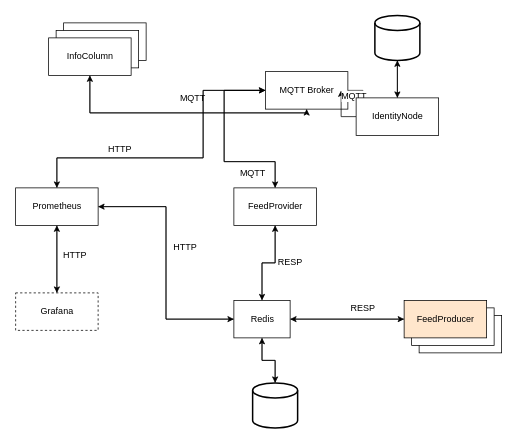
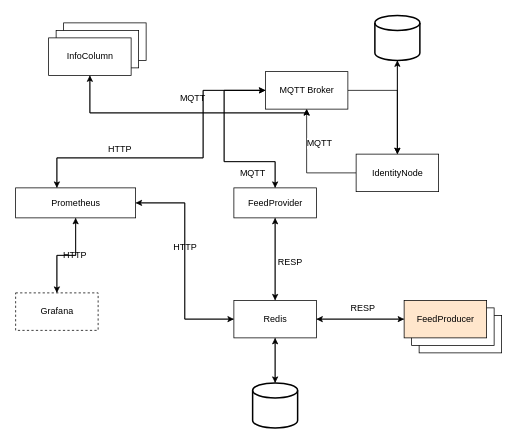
- <mxCell id="15" value="IdentityNode" style="html=1;" parent="1" vertex="1"><mxGeometry x="474" y="130" width="110" height="50" as="geometry" /></mxCell>
+ <mxCell id="15" value="IdentityNode" style="html=1;" parent="1" vertex="1"><mxGeometry x="474" y="205" width="110" height="50" as="geometry" /></mxCell>
- <mxCell id="32" value="Prometheus" style="html=1;" parent="1" vertex="1"><mxGeometry x="20" y="250" width="110" height="50" as="geometry" /></mxCell>
+ <mxCell id="32" value="Prometheus" style="html=1;" parent="1" vertex="1"><mxGeometry x="20" y="250" width="160" height="40" as="geometry" /></mxCell>
- <mxCell id="18" value="FeedProvider" style="html=1;" parent="1" vertex="1"><mxGeometry x="311" y="250" width="110" height="50" as="geometry" /></mxCell>
+ <mxCell id="18" value="FeedProvider" style="html=1;" parent="1" vertex="1"><mxGeometry x="311" y="250" width="110" height="40" as="geometry" /></mxCell>
- <mxCell id="24" value="Redis" style="html=1;" parent="1" vertex="1"><mxGeometry x="311" y="400" width="75" height="50" as="geometry" /></mxCell>
+ <mxCell id="24" value="Redis" style="html=1;" parent="1" vertex="1"><mxGeometry x="311" y="400" width="110" height="50" as="geometry" /></mxCell>
